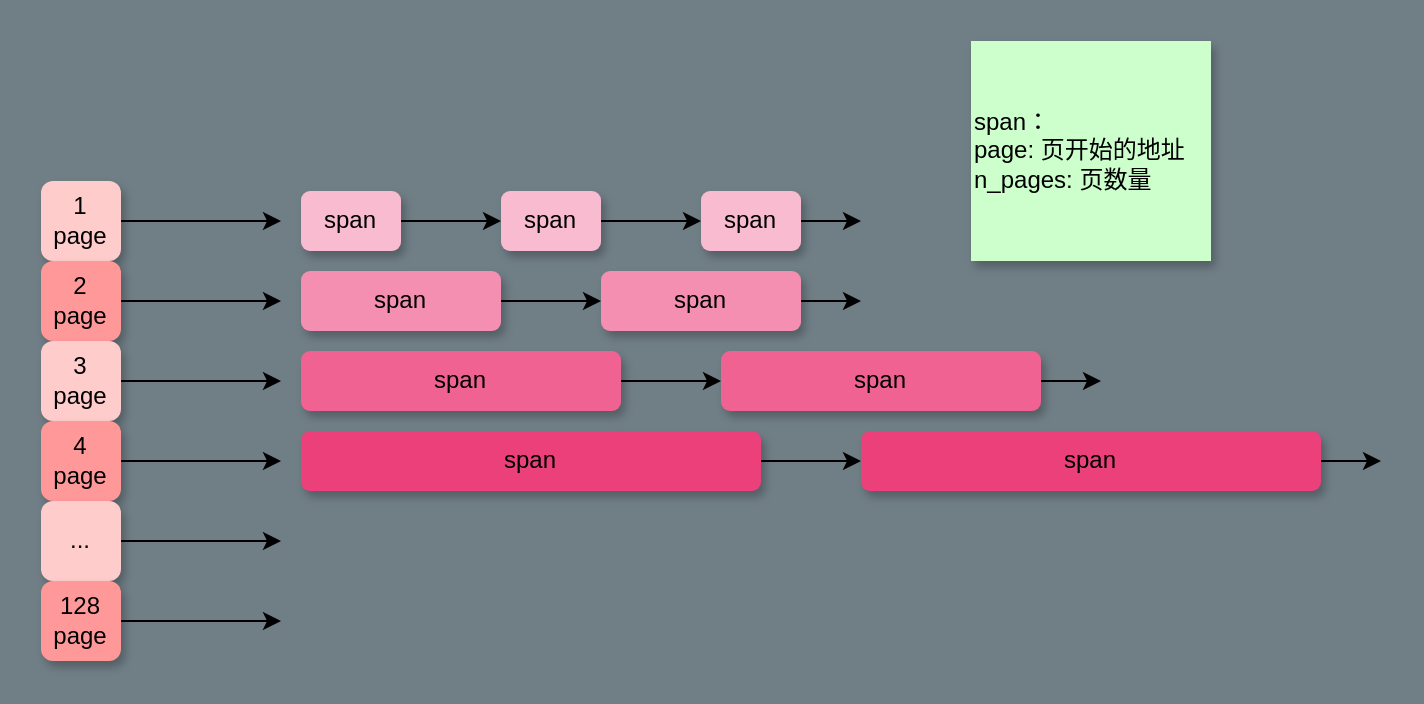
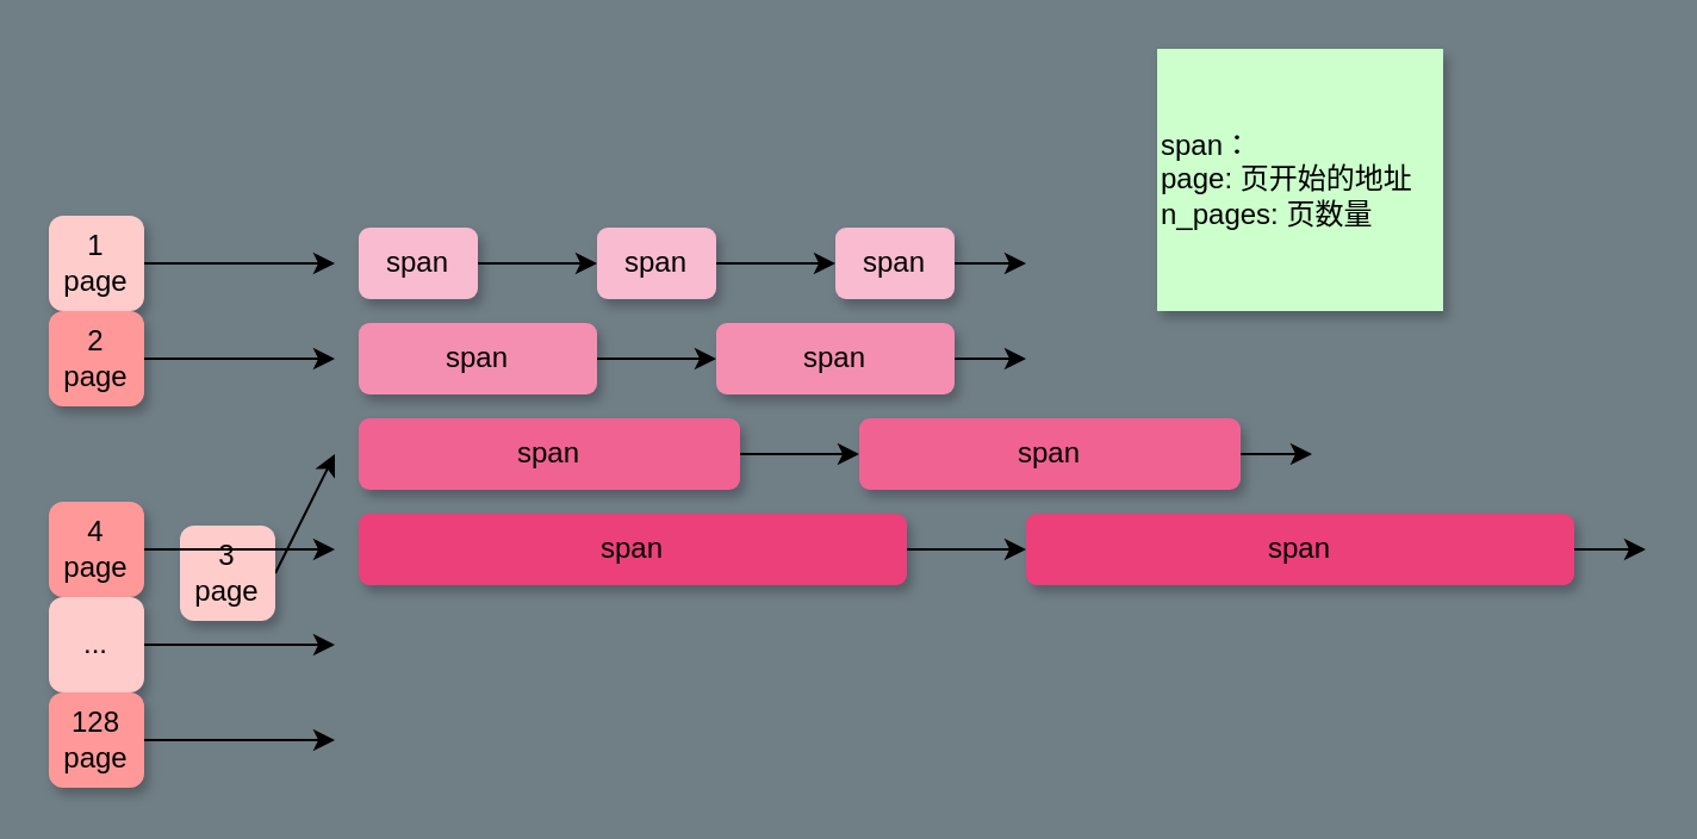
- <mxCell id="7" value="3&lt;br&gt;page" style="rounded=1;whiteSpace=wrap;html=1;shadow=1;strokeColor=none;fillColor=#FFCCCC;" vertex="1" parent="1"><mxGeometry x="20" y="170" width="40" height="40" as="geometry" /></mxCell>
+ <mxCell id="7" value="3&lt;br&gt;page" style="rounded=1;whiteSpace=wrap;html=1;shadow=1;strokeColor=none;fillColor=#FFCCCC;" vertex="1" parent="1"><mxGeometry x="75" y="220" width="40" height="40" as="geometry" /></mxCell>
